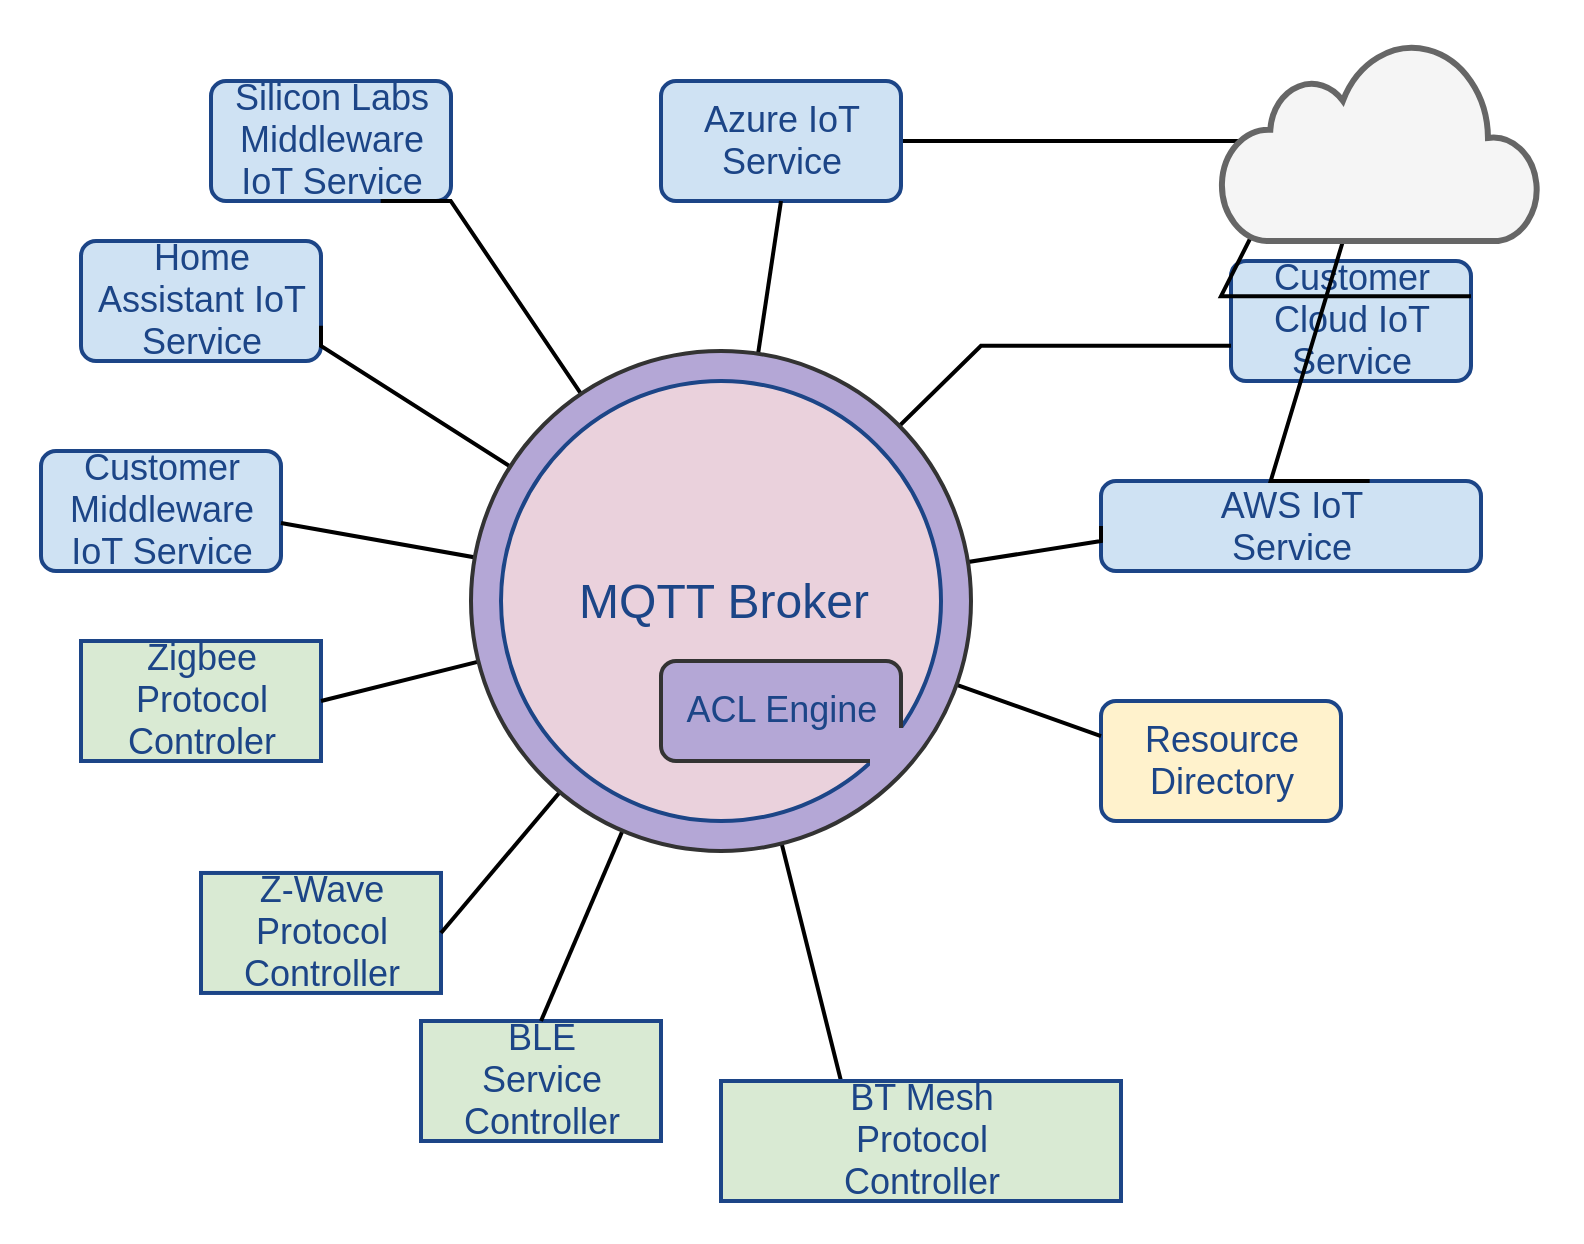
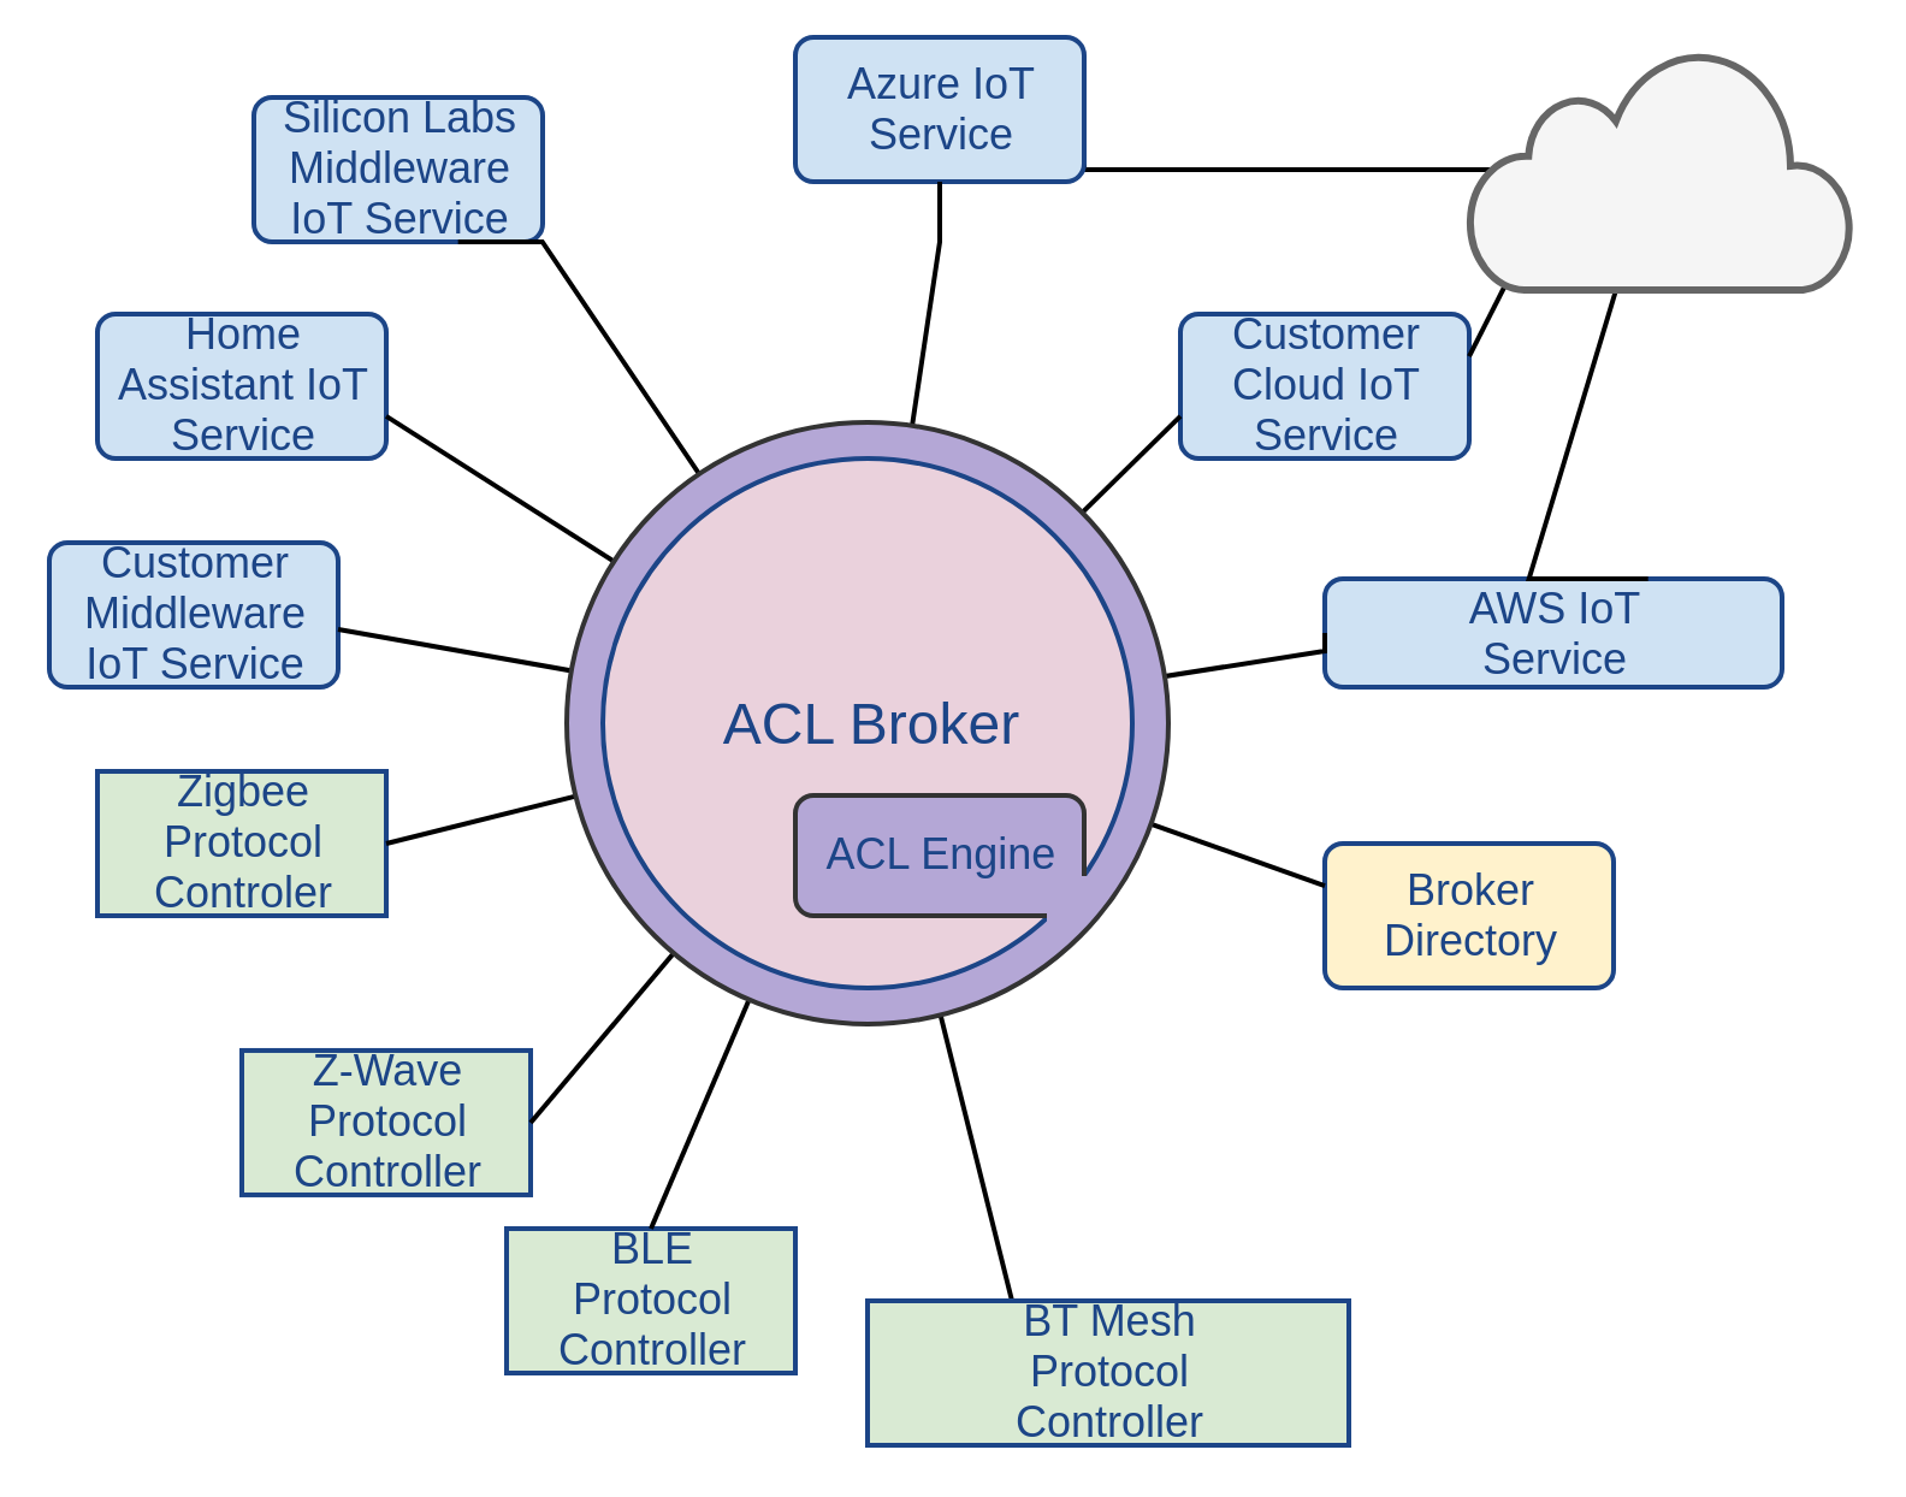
- <mxCell id="9" value="&lt;div style=&quot;width: 113.0px ; height: auto ; word-break: break-word&quot;&gt;&lt;div align=&quot;center&quot;&gt;&lt;span style=&quot;font-size: 18px ; font-family: &amp;#34;arial&amp;#34; ; text-decoration: none ; color: rgb(28 , 69 , 135) ; line-height: normal&quot;&gt; Azure IoT Service&lt;/span&gt;&lt;/div&gt;&lt;/div&gt;" style="shape=rect;rounded=1;arcSize=15;absoluteArcSize=1;shadow=0;strokeWidth=2;fillColor=#cfe2f3;strokeColor=#1c4587;opacity=100.0;html=1;nl2Br=0;verticalAlign=middle;align=center;spacingLeft=8.0;spacingRight=6;whiteSpace=wrap;gliffyId=27;" parent="1" vertex="1"><mxGeometry x="330" y="40" width="120" height="60" as="geometry" /></mxCell>
+ <mxCell id="9" value="&lt;div style=&quot;width: 113.0px ; height: auto ; word-break: break-word&quot;&gt;&lt;div align=&quot;center&quot;&gt;&lt;span style=&quot;font-size: 18px ; font-family: &amp;#34;arial&amp;#34; ; text-decoration: none ; color: rgb(28 , 69 , 135) ; line-height: normal&quot;&gt; Azure IoT Service&lt;/span&gt;&lt;/div&gt;&lt;/div&gt;" style="shape=rect;rounded=1;arcSize=15;absoluteArcSize=1;shadow=0;strokeWidth=2;fillColor=#cfe2f3;strokeColor=#1c4587;opacity=100.0;html=1;nl2Br=0;verticalAlign=middle;align=center;spacingLeft=8.0;spacingRight=6;whiteSpace=wrap;gliffyId=27;" parent="1" vertex="1"><mxGeometry x="330" y="15" width="120" height="60" as="geometry" /></mxCell>
- <mxCell id="24" value="&lt;div style=&quot;width: 113.0px ; height: auto ; word-break: break-word&quot;&gt;&lt;div align=&quot;center&quot;&gt;&lt;span style=&quot;font-size: 18px ; font-family: &amp;#34;arial&amp;#34; ; text-decoration: none ; color: rgb(28 , 69 , 135) ; line-height: normal&quot;&gt; Home Assistant IoT Service&lt;/span&gt;&lt;/div&gt;&lt;/div&gt;" style="shape=rect;rounded=1;arcSize=15;absoluteArcSize=1;shadow=0;strokeWidth=2;fillColor=#cfe2f3;strokeColor=#1c4587;opacity=100.0;html=1;nl2Br=0;verticalAlign=middle;align=center;spacingLeft=8.0;spacingRight=6;whiteSpace=wrap;gliffyId=69;" parent="1" vertex="1"><mxGeometry x="40" y="120" width="120" height="60" as="geometry" /></mxCell>
+ <mxCell id="24" value="&lt;div style=&quot;width: 113.0px ; height: auto ; word-break: break-word&quot;&gt;&lt;div align=&quot;center&quot;&gt;&lt;span style=&quot;font-size: 18px ; font-family: &amp;#34;arial&amp;#34; ; text-decoration: none ; color: rgb(28 , 69 , 135) ; line-height: normal&quot;&gt; Home Assistant IoT Service&lt;/span&gt;&lt;/div&gt;&lt;/div&gt;" style="shape=rect;rounded=1;arcSize=15;absoluteArcSize=1;shadow=0;strokeWidth=2;fillColor=#cfe2f3;strokeColor=#1c4587;opacity=100.0;html=1;nl2Br=0;verticalAlign=middle;align=center;spacingLeft=8.0;spacingRight=6;whiteSpace=wrap;gliffyId=69;" parent="1" vertex="1"><mxGeometry x="40" y="130" width="120" height="60" as="geometry" /></mxCell>
- <mxCell id="3" value="&lt;div style=&quot;width: 113.0px ; height: auto ; word-break: break-word&quot;&gt;&lt;div align=&quot;center&quot;&gt;&lt;span style=&quot;font-size: 18px ; font-family: &amp;#34;arial&amp;#34; ; text-decoration: none ; color: rgb(28 , 69 , 135) ; line-height: normal&quot;&gt; Customer Cloud IoT Service&lt;/span&gt;&lt;/div&gt;&lt;/div&gt;" style="shape=rect;rounded=1;arcSize=15;absoluteArcSize=1;shadow=0;strokeWidth=2;fillColor=#cfe2f3;strokeColor=#1c4587;opacity=100.0;html=1;nl2Br=0;verticalAlign=middle;align=center;spacingLeft=8.0;spacingRight=6;whiteSpace=wrap;gliffyId=11;" parent="1" vertex="1"><mxGeometry x="615" y="130" width="120" height="60" as="geometry" /></mxCell>
+ <mxCell id="3" value="&lt;div style=&quot;width: 113.0px ; height: auto ; word-break: break-word&quot;&gt;&lt;div align=&quot;center&quot;&gt;&lt;span style=&quot;font-size: 18px ; font-family: &amp;#34;arial&amp;#34; ; text-decoration: none ; color: rgb(28 , 69 , 135) ; line-height: normal&quot;&gt; Customer Cloud IoT Service&lt;/span&gt;&lt;/div&gt;&lt;/div&gt;" style="shape=rect;rounded=1;arcSize=15;absoluteArcSize=1;shadow=0;strokeWidth=2;fillColor=#cfe2f3;strokeColor=#1c4587;opacity=100.0;html=1;nl2Br=0;verticalAlign=middle;align=center;spacingLeft=8.0;spacingRight=6;whiteSpace=wrap;gliffyId=11;" parent="1" vertex="1"><mxGeometry x="490" y="130" width="120" height="60" as="geometry" /></mxCell>
- <mxCell id="27" value="&lt;div style='width: 208.2px;height:auto;word-break: break-word;'&gt;&lt;div align=&quot;center&quot;&gt;&lt;span style=&quot;font-size:24px;font-family:Arial;text-decoration:none;color:#1c4587; line-height: 0;&quot;&gt;&lt;span style=&quot;text-decoration:none; line-height: normal;&quot;&gt;MQTT Broker&lt;/span&gt;&lt;/span&gt;&lt;/div&gt;&lt;/div&gt;" style="shape=ellipse;perimeter=ellipsePerimeter;shadow=0;strokeWidth=2;fillColor=#ead1dc;strokeColor=#1c4587;opacity=100.0;html=1;nl2Br=0;verticalAlign=middle;align=center;spacingLeft=10.4;spacingRight=6;whiteSpace=wrap;gliffyId=5;" parent="1" vertex="1"><mxGeometry x="250" y="190" width="220" height="220" as="geometry" /></mxCell>
+ <mxCell id="27" value="&lt;div style='width: 208.2px;height:auto;word-break: break-word;'&gt;&lt;div align=&quot;center&quot;&gt;&lt;span style=&quot;font-size:24px;font-family:Arial;text-decoration:none;color:#1c4587; line-height: 0;&quot;&gt;&lt;span style=&quot;text-decoration:none; line-height: normal;&quot;&gt;ACL Broker&lt;/span&gt;&lt;/span&gt;&lt;/div&gt;&lt;/div&gt;" style="shape=ellipse;perimeter=ellipsePerimeter;shadow=0;strokeWidth=2;fillColor=#ead1dc;strokeColor=#1c4587;opacity=100.0;html=1;nl2Br=0;verticalAlign=middle;align=center;spacingLeft=10.4;spacingRight=6;whiteSpace=wrap;gliffyId=5;" parent="1" vertex="1"><mxGeometry x="250" y="190" width="220" height="220" as="geometry" /></mxCell>
- <mxCell id="12" value="&lt;div style='width: 113.0px;height:auto;word-break: break-word;'&gt;&lt;div align=&quot;center&quot;&gt;&lt;span style=&quot;font-size:18px;font-family:Arial;text-decoration:none;color:rgb(28, 69, 135); line-height: normal;&quot;&gt; Resource Directory&lt;/span&gt;&lt;/div&gt;&lt;/div&gt;" style="shape=rect;rounded=1;arcSize=15;absoluteArcSize=1;shadow=0;strokeWidth=2;fillColor=#fff2cc;strokeColor=#1c4587;opacity=100.0;html=1;nl2Br=0;verticalAlign=middle;align=center;spacingLeft=8.0;spacingRight=6;whiteSpace=wrap;gliffyId=38;" parent="1" vertex="1"><mxGeometry x="550" y="350" width="120" height="60" as="geometry" /></mxCell>
+ <mxCell id="12" value="&lt;div style='width: 113.0px;height:auto;word-break: break-word;'&gt;&lt;div align=&quot;center&quot;&gt;&lt;span style=&quot;font-size:18px;font-family:Arial;text-decoration:none;color:rgb(28, 69, 135); line-height: normal;&quot;&gt; Broker Directory&lt;/span&gt;&lt;/div&gt;&lt;/div&gt;" style="shape=rect;rounded=1;arcSize=15;absoluteArcSize=1;shadow=0;strokeWidth=2;fillColor=#fff2cc;strokeColor=#1c4587;opacity=100.0;html=1;nl2Br=0;verticalAlign=middle;align=center;spacingLeft=8.0;spacingRight=6;whiteSpace=wrap;gliffyId=38;" parent="1" vertex="1"><mxGeometry x="550" y="350" width="120" height="60" as="geometry" /></mxCell>
- <mxCell id="6" value="&lt;div style=&quot;width: 112.2px ; height: auto ; word-break: break-word&quot;&gt;&lt;div align=&quot;center&quot;&gt;&lt;span style=&quot;font-size: 18px ; font-family: &amp;#34;arial&amp;#34; ; text-decoration: none ; color: #1c4587 ; line-height: normal&quot;&gt;BLE&lt;br&gt;Service Controller&lt;br&gt;&lt;/span&gt;&lt;/div&gt;&lt;/div&gt;" style="shape=rect;shadow=0;strokeWidth=2;fillColor=#d9ead3;strokeColor=#1c4587;opacity=100.0;html=1;nl2Br=0;verticalAlign=middle;align=center;spacingLeft=8.4;spacingRight=6;whiteSpace=wrap;gliffyId=18;" parent="1" vertex="1"><mxGeometry x="210" y="510" width="120" height="60" as="geometry" /></mxCell>
+ <mxCell id="6" value="&lt;div style=&quot;width: 112.2px ; height: auto ; word-break: break-word&quot;&gt;&lt;div align=&quot;center&quot;&gt;&lt;span style=&quot;font-size: 18px ; font-family: &amp;#34;arial&amp;#34; ; text-decoration: none ; color: #1c4587 ; line-height: normal&quot;&gt;BLE&lt;br&gt;Protocol Controller&lt;br&gt;&lt;/span&gt;&lt;/div&gt;&lt;/div&gt;" style="shape=rect;shadow=0;strokeWidth=2;fillColor=#d9ead3;strokeColor=#1c4587;opacity=100.0;html=1;nl2Br=0;verticalAlign=middle;align=center;spacingLeft=8.4;spacingRight=6;whiteSpace=wrap;gliffyId=18;" parent="1" vertex="1"><mxGeometry x="210" y="510" width="120" height="60" as="geometry" /></mxCell>
